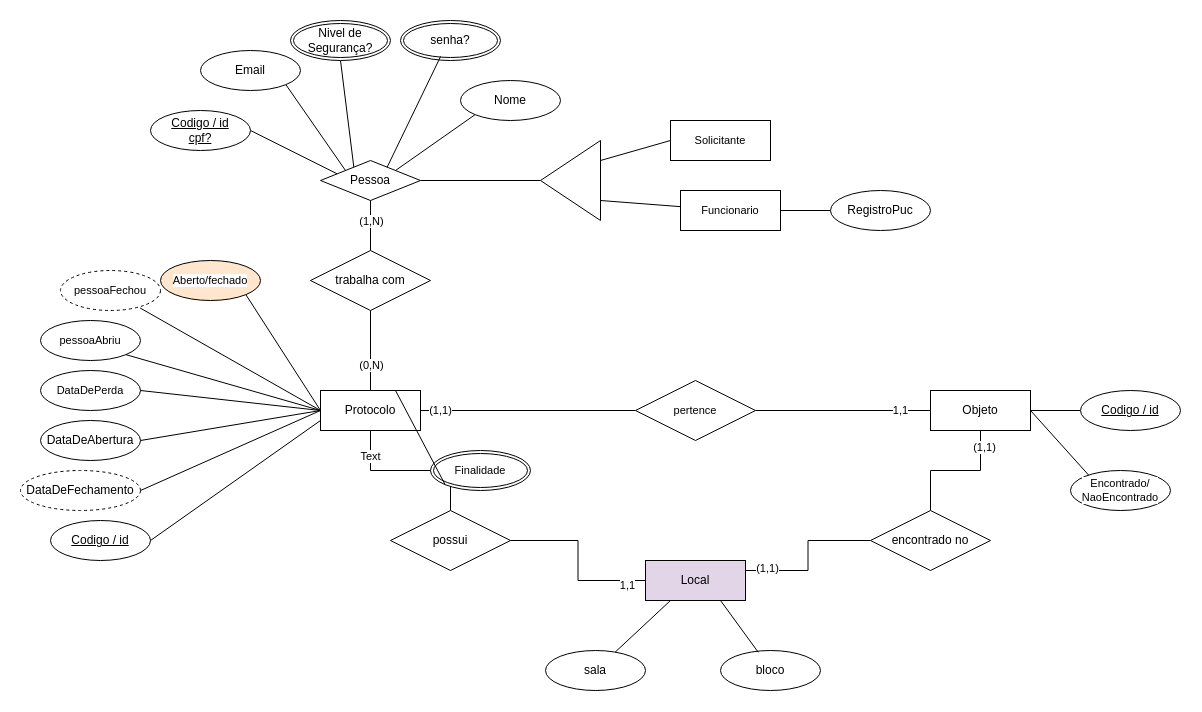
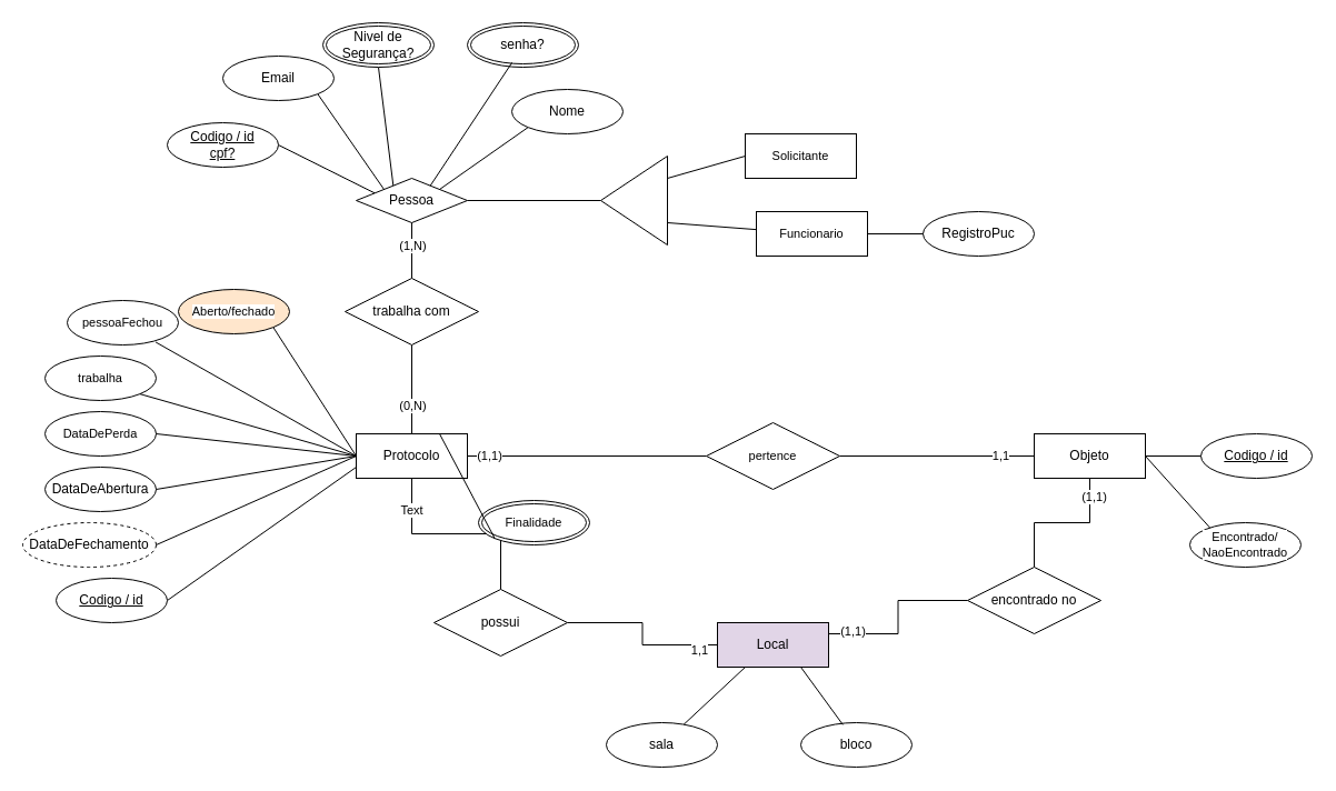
- <mxCell id="29" value="senha?" style="ellipse;shape=doubleEllipse;margin=3;whiteSpace=wrap;html=1;align=center;" vertex="1" parent="1"><mxGeometry x="400" y="20" width="100" height="40" as="geometry" /></mxCell>
+ <mxCell id="29" value="senha?" style="ellipse;shape=doubleEllipse;margin=3;whiteSpace=wrap;html=1;align=center;" vertex="1" parent="1"><mxGeometry x="420" y="20" width="100" height="40" as="geometry" /></mxCell>
- <mxCell id="51" value="pessoaFechou" style="ellipse;whiteSpace=wrap;html=1;align=center;fontFamily=Helvetica;fontSize=11;fontColor=default;labelBackgroundColor=default;dashed=1;" vertex="1" parent="1"><mxGeometry x="60" y="270" width="100" height="40" as="geometry" /></mxCell>
+ <mxCell id="51" value="pessoaFechou" style="ellipse;whiteSpace=wrap;html=1;align=center;fontFamily=Helvetica;fontSize=11;fontColor=default;labelBackgroundColor=default;" vertex="1" parent="1"><mxGeometry x="60" y="270" width="100" height="40" as="geometry" /></mxCell>
- <mxCell id="50" value="pessoaAbriu" style="ellipse;whiteSpace=wrap;html=1;align=center;fontFamily=Helvetica;fontSize=11;fontColor=default;labelBackgroundColor=default;" vertex="1" parent="1"><mxGeometry x="40" y="320" width="100" height="40" as="geometry" /></mxCell>
+ <mxCell id="50" value="trabalha" style="ellipse;whiteSpace=wrap;html=1;align=center;fontFamily=Helvetica;fontSize=11;fontColor=default;labelBackgroundColor=default;" vertex="1" parent="1"><mxGeometry x="40" y="320" width="100" height="40" as="geometry" /></mxCell>
- <mxCell id="39" value="possui" style="shape=rhombus;perimeter=rhombusPerimeter;whiteSpace=wrap;html=1;align=center;" vertex="1" parent="1"><mxGeometry x="390" y="510" width="120" height="60" as="geometry" /></mxCell>
+ <mxCell id="39" value="possui" style="shape=rhombus;perimeter=rhombusPerimeter;whiteSpace=wrap;html=1;align=center;" vertex="1" parent="1"><mxGeometry x="390" y="530" width="120" height="60" as="geometry" /></mxCell>
